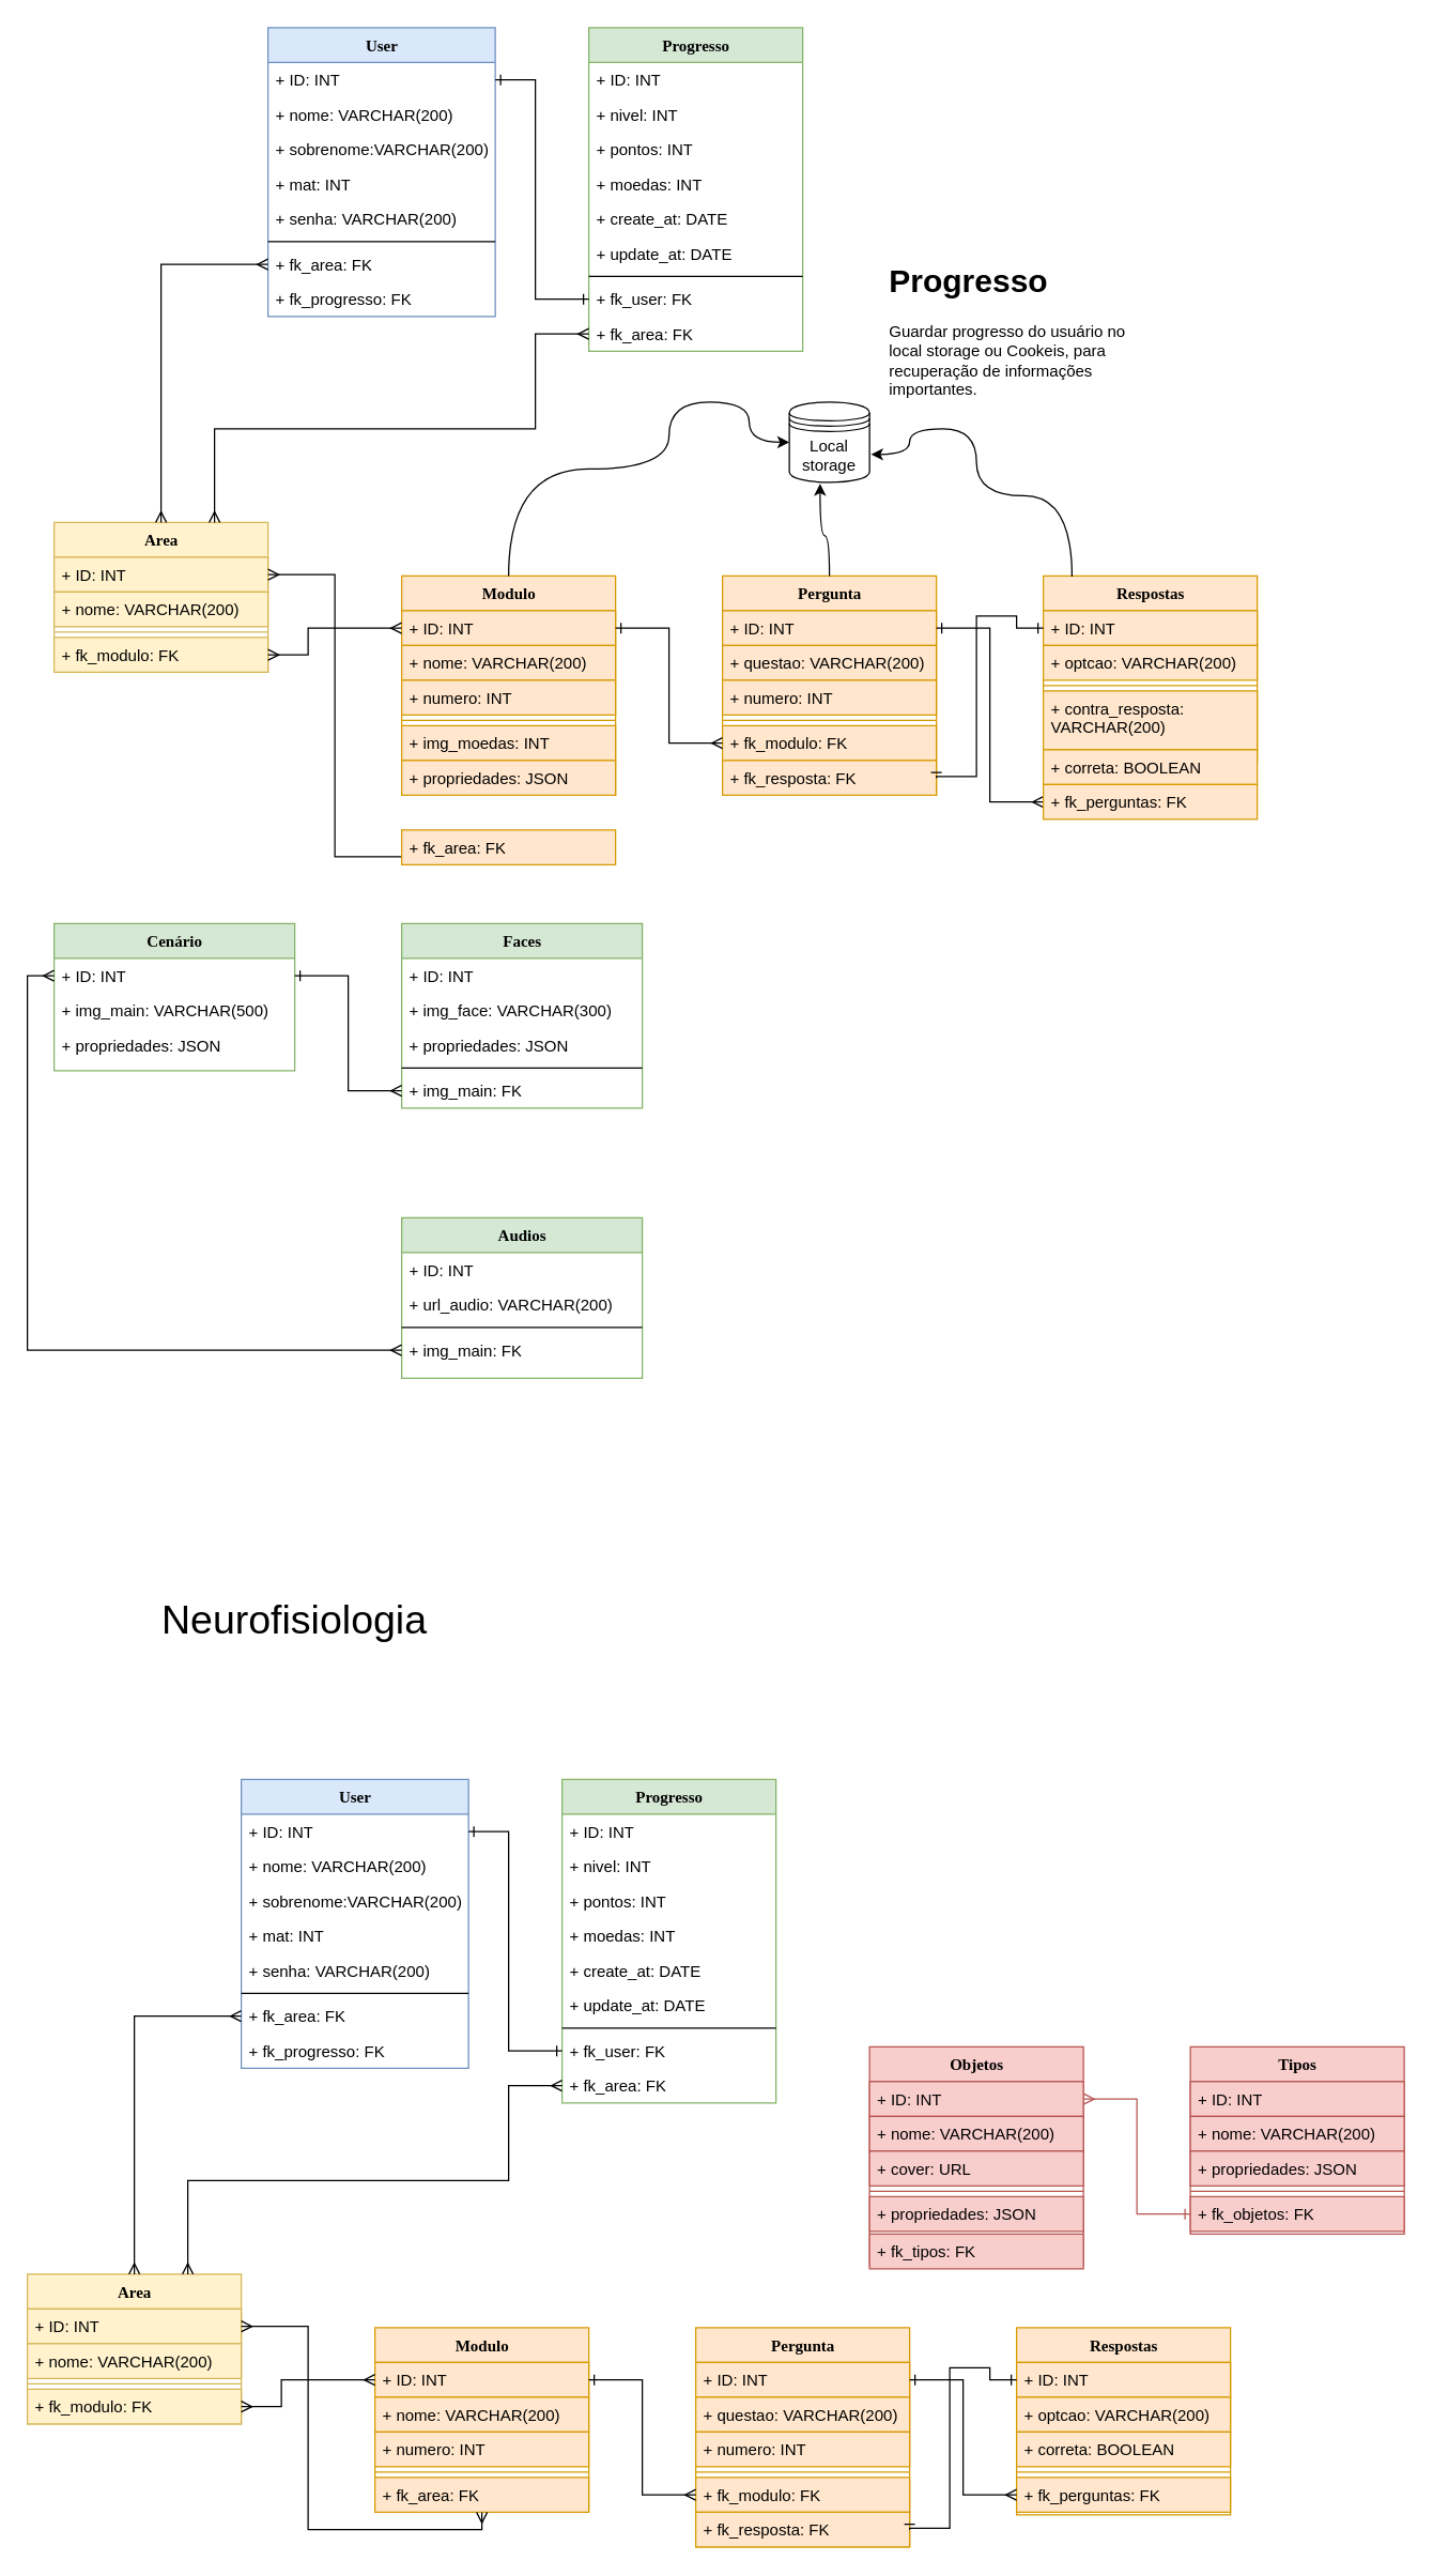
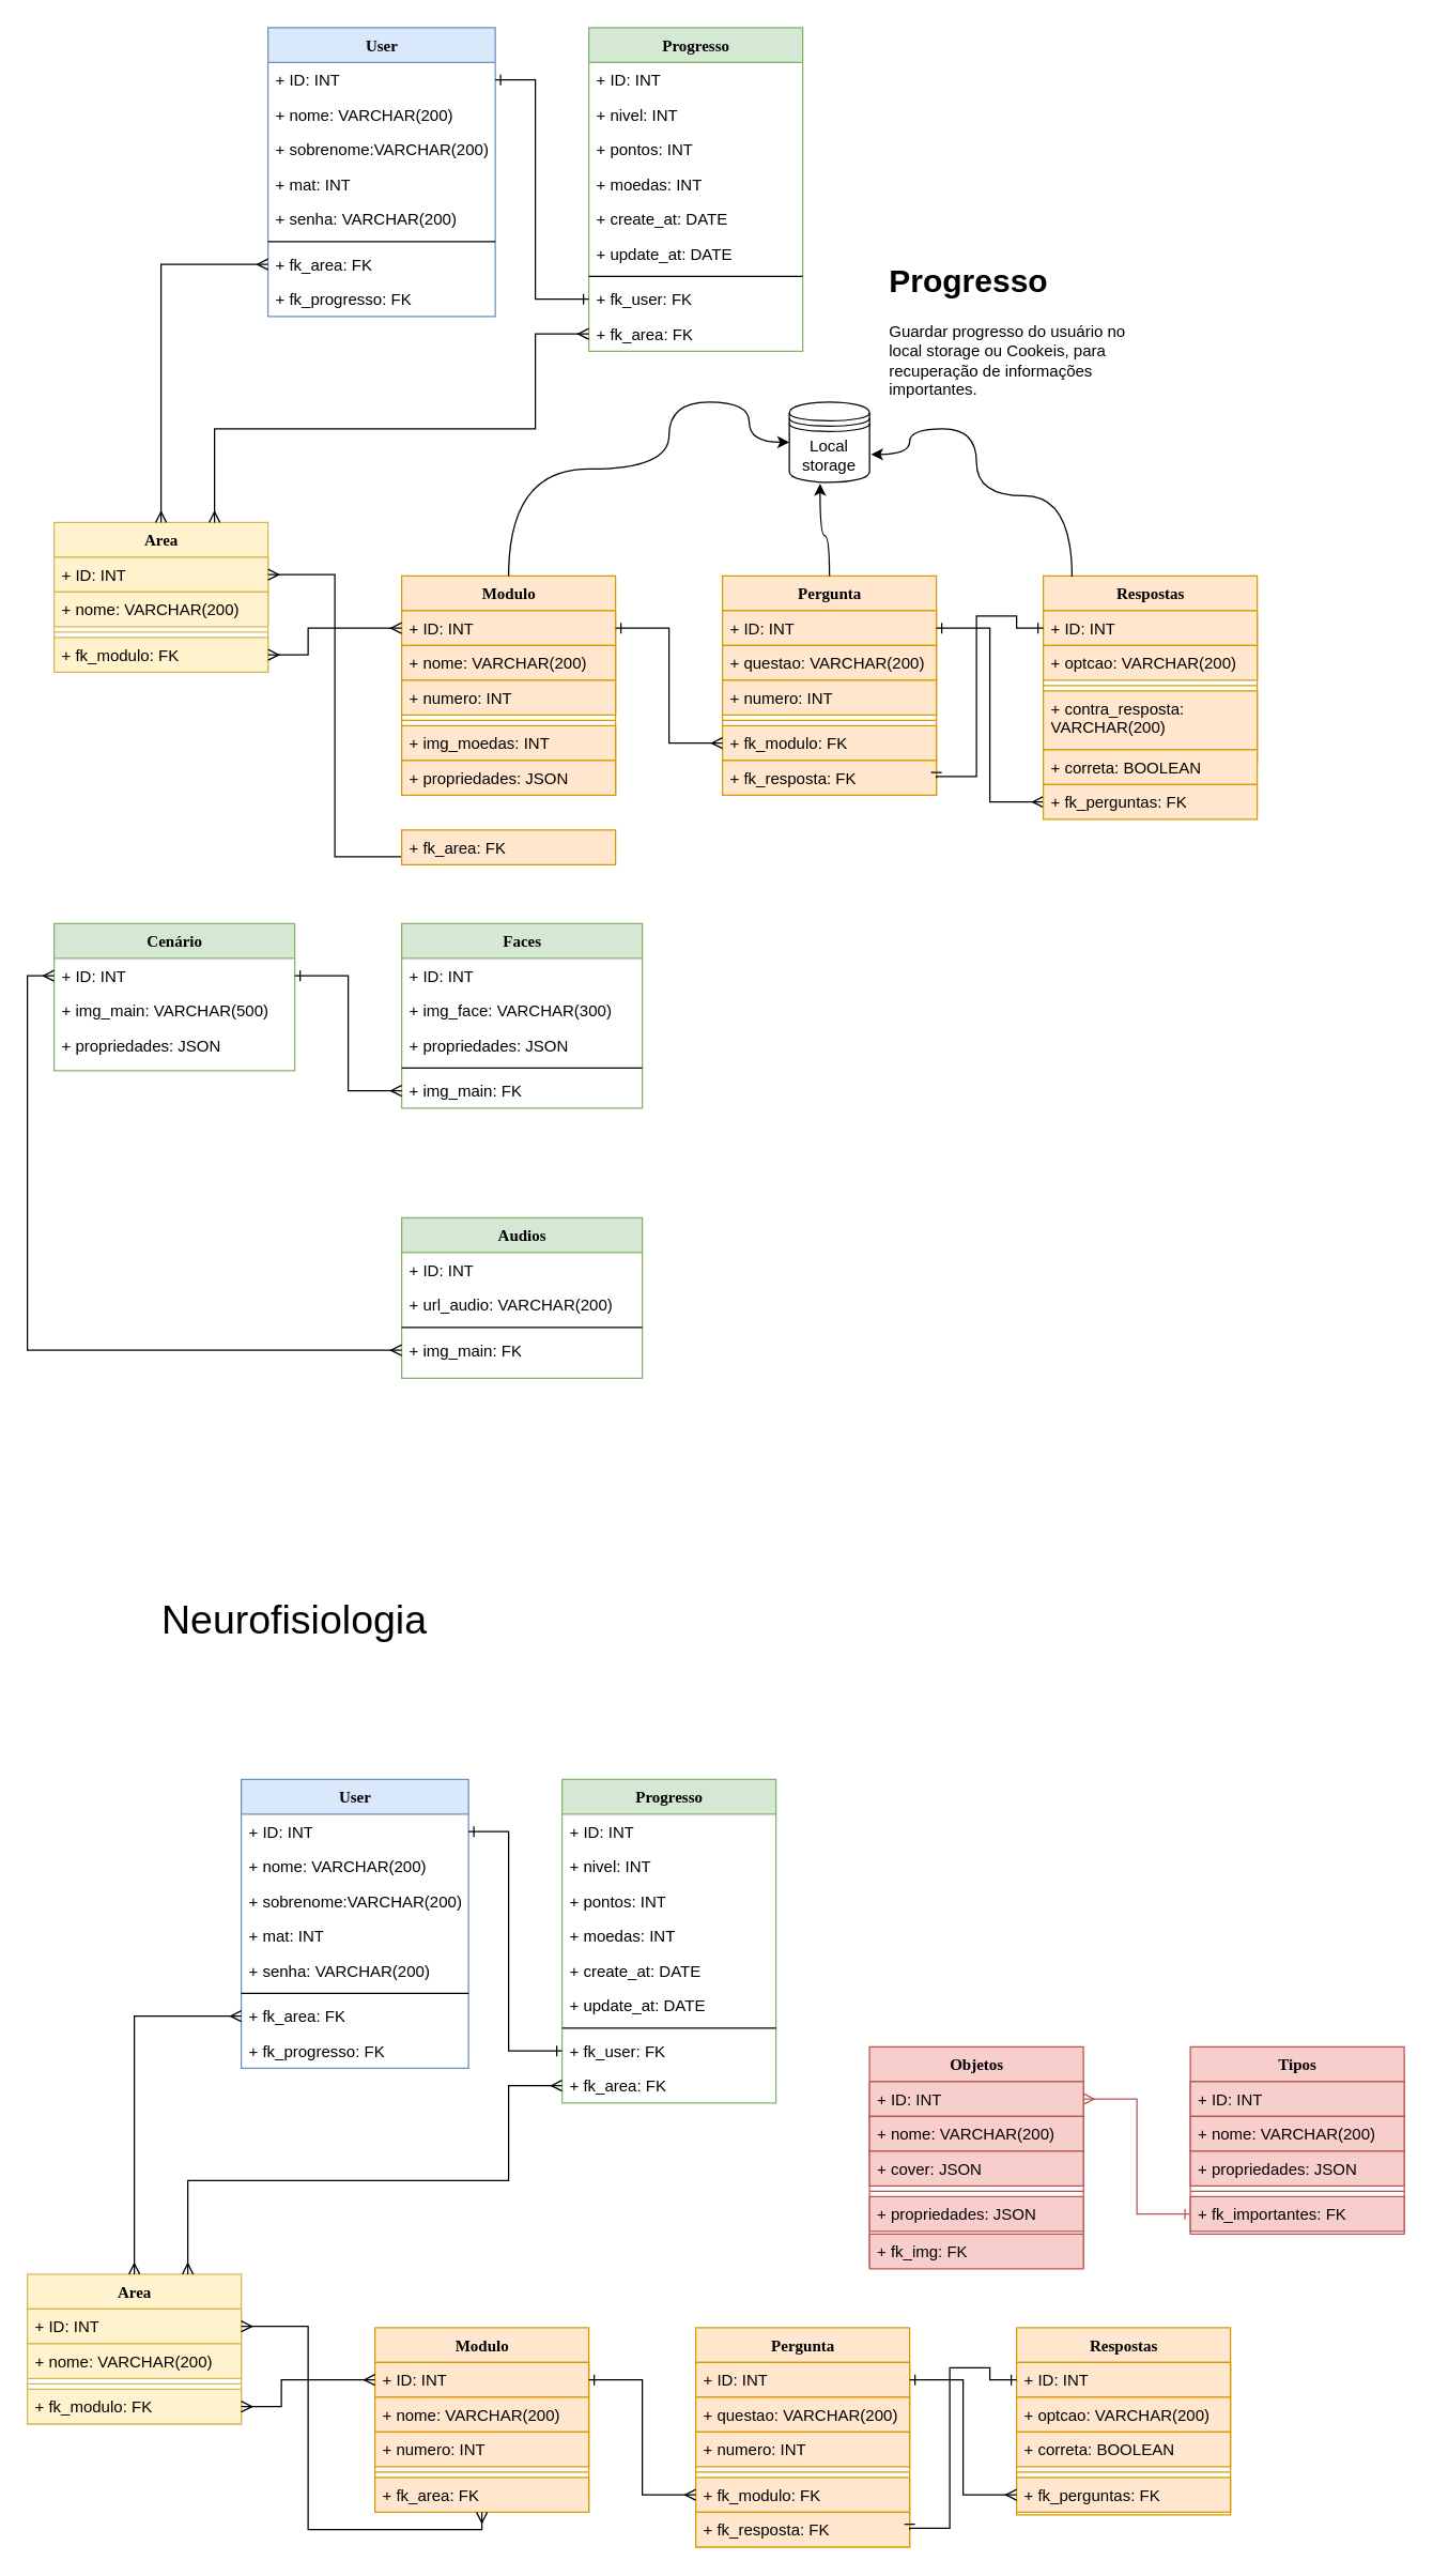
- <mxCell id="137" value="+ cover: URL" style="text;html=1;strokeColor=#b85450;fillColor=#f8cecc;align=left;verticalAlign=top;spacingLeft=4;spacingRight=4;whiteSpace=wrap;overflow=hidden;rotatable=0;points=[[0,0.5],[1,0.5]];portConstraint=eastwest;" vertex="1" parent="134"><mxGeometry y="78" width="160" height="26" as="geometry" /></mxCell>
+ <mxCell id="137" value="+ cover: JSON" style="text;html=1;strokeColor=#b85450;fillColor=#f8cecc;align=left;verticalAlign=top;spacingLeft=4;spacingRight=4;whiteSpace=wrap;overflow=hidden;rotatable=0;points=[[0,0.5],[1,0.5]];portConstraint=eastwest;" vertex="1" parent="134"><mxGeometry y="78" width="160" height="26" as="geometry" /></mxCell>
- <mxCell id="133" value="+ fk_objetos: FK" style="text;html=1;strokeColor=#b85450;fillColor=#f8cecc;align=left;verticalAlign=top;spacingLeft=4;spacingRight=4;whiteSpace=wrap;overflow=hidden;rotatable=0;points=[[0,0.5],[1,0.5]];portConstraint=eastwest;" vertex="1" parent="128"><mxGeometry y="112" width="160" height="26" as="geometry" /></mxCell>
+ <mxCell id="133" value="+ fk_importantes: FK" style="text;html=1;strokeColor=#b85450;fillColor=#f8cecc;align=left;verticalAlign=top;spacingLeft=4;spacingRight=4;whiteSpace=wrap;overflow=hidden;rotatable=0;points=[[0,0.5],[1,0.5]];portConstraint=eastwest;" vertex="1" parent="128"><mxGeometry y="112" width="160" height="26" as="geometry" /></mxCell>
- <mxCell id="141" value="+ fk_tipos: FK" style="text;html=1;strokeColor=#b85450;fillColor=#f8cecc;align=left;verticalAlign=top;spacingLeft=4;spacingRight=4;whiteSpace=wrap;overflow=hidden;rotatable=0;points=[[0,0.5],[1,0.5]];portConstraint=eastwest;" vertex="1" parent="1"><mxGeometry x="650" y="1670" width="160" height="26" as="geometry" /></mxCell>
+ <mxCell id="141" value="+ fk_img: FK" style="text;html=1;strokeColor=#b85450;fillColor=#f8cecc;align=left;verticalAlign=top;spacingLeft=4;spacingRight=4;whiteSpace=wrap;overflow=hidden;rotatable=0;points=[[0,0.5],[1,0.5]];portConstraint=eastwest;" vertex="1" parent="1"><mxGeometry x="650" y="1670" width="160" height="26" as="geometry" /></mxCell>
